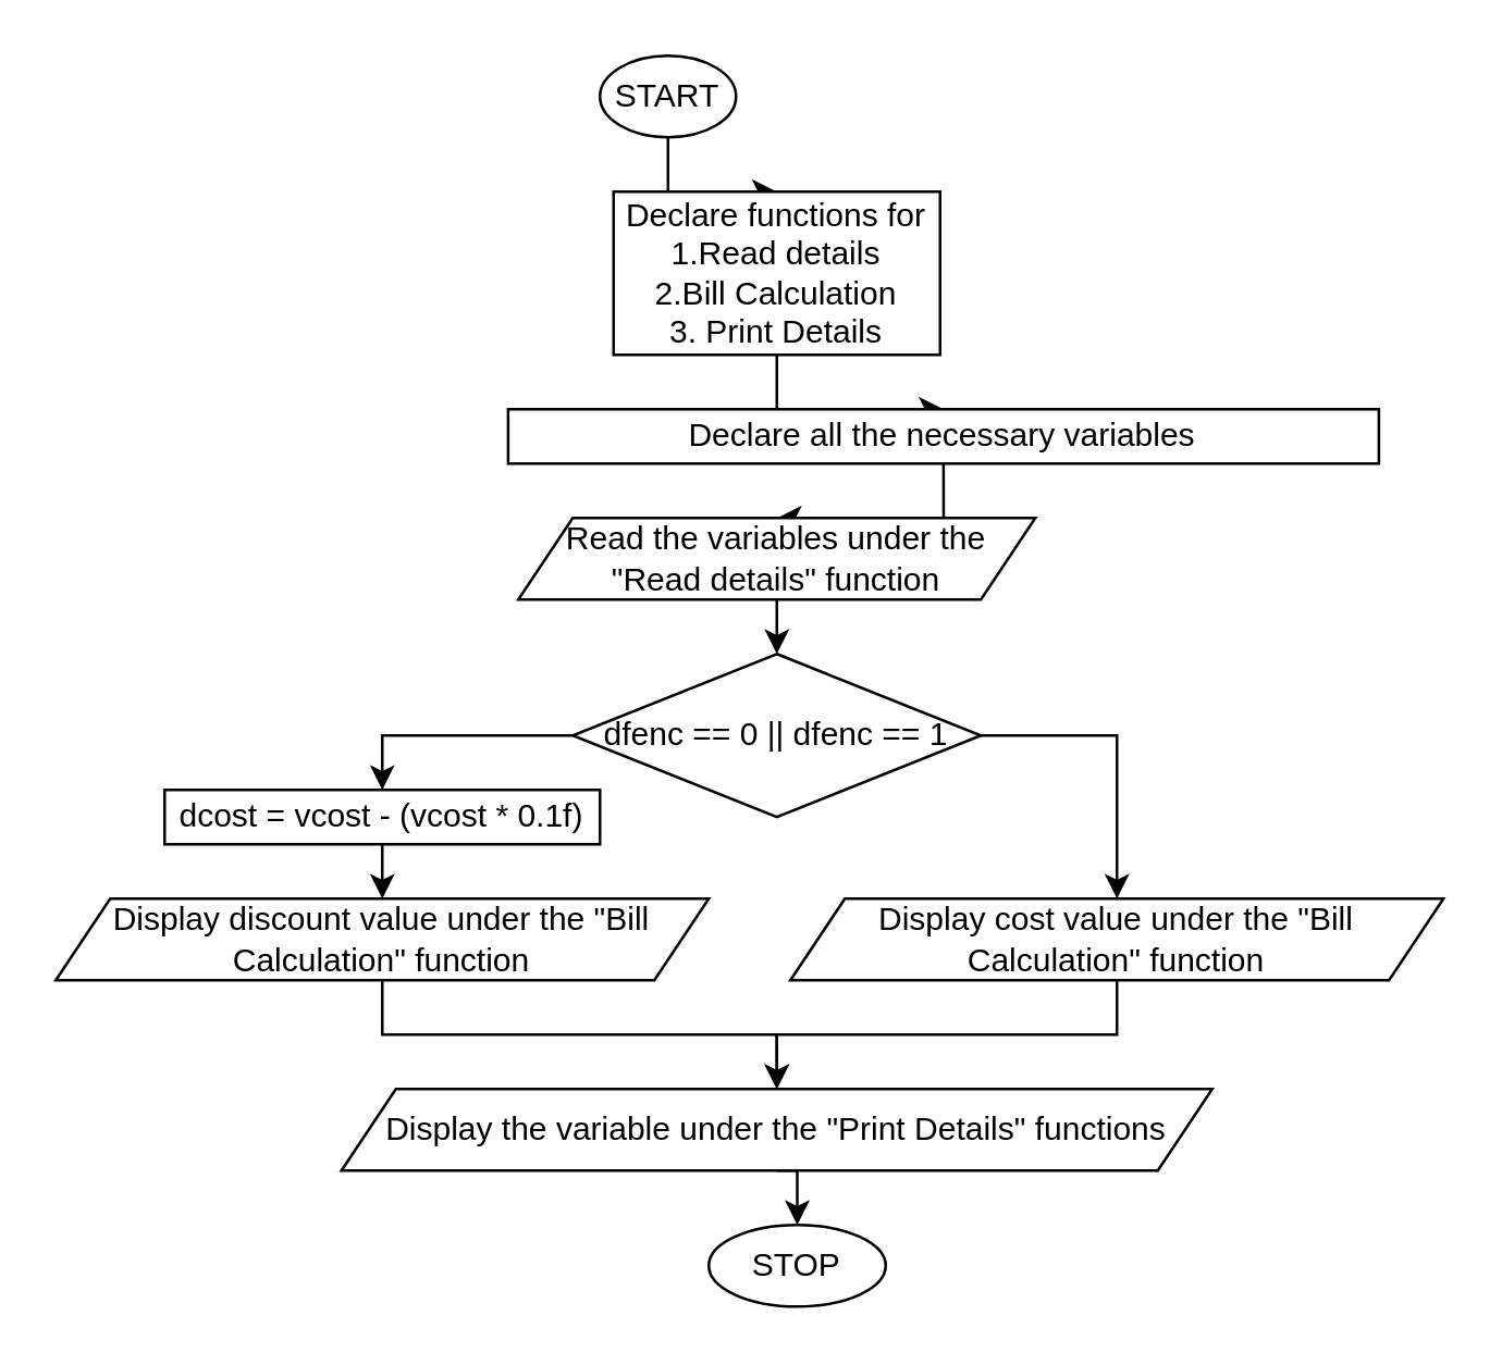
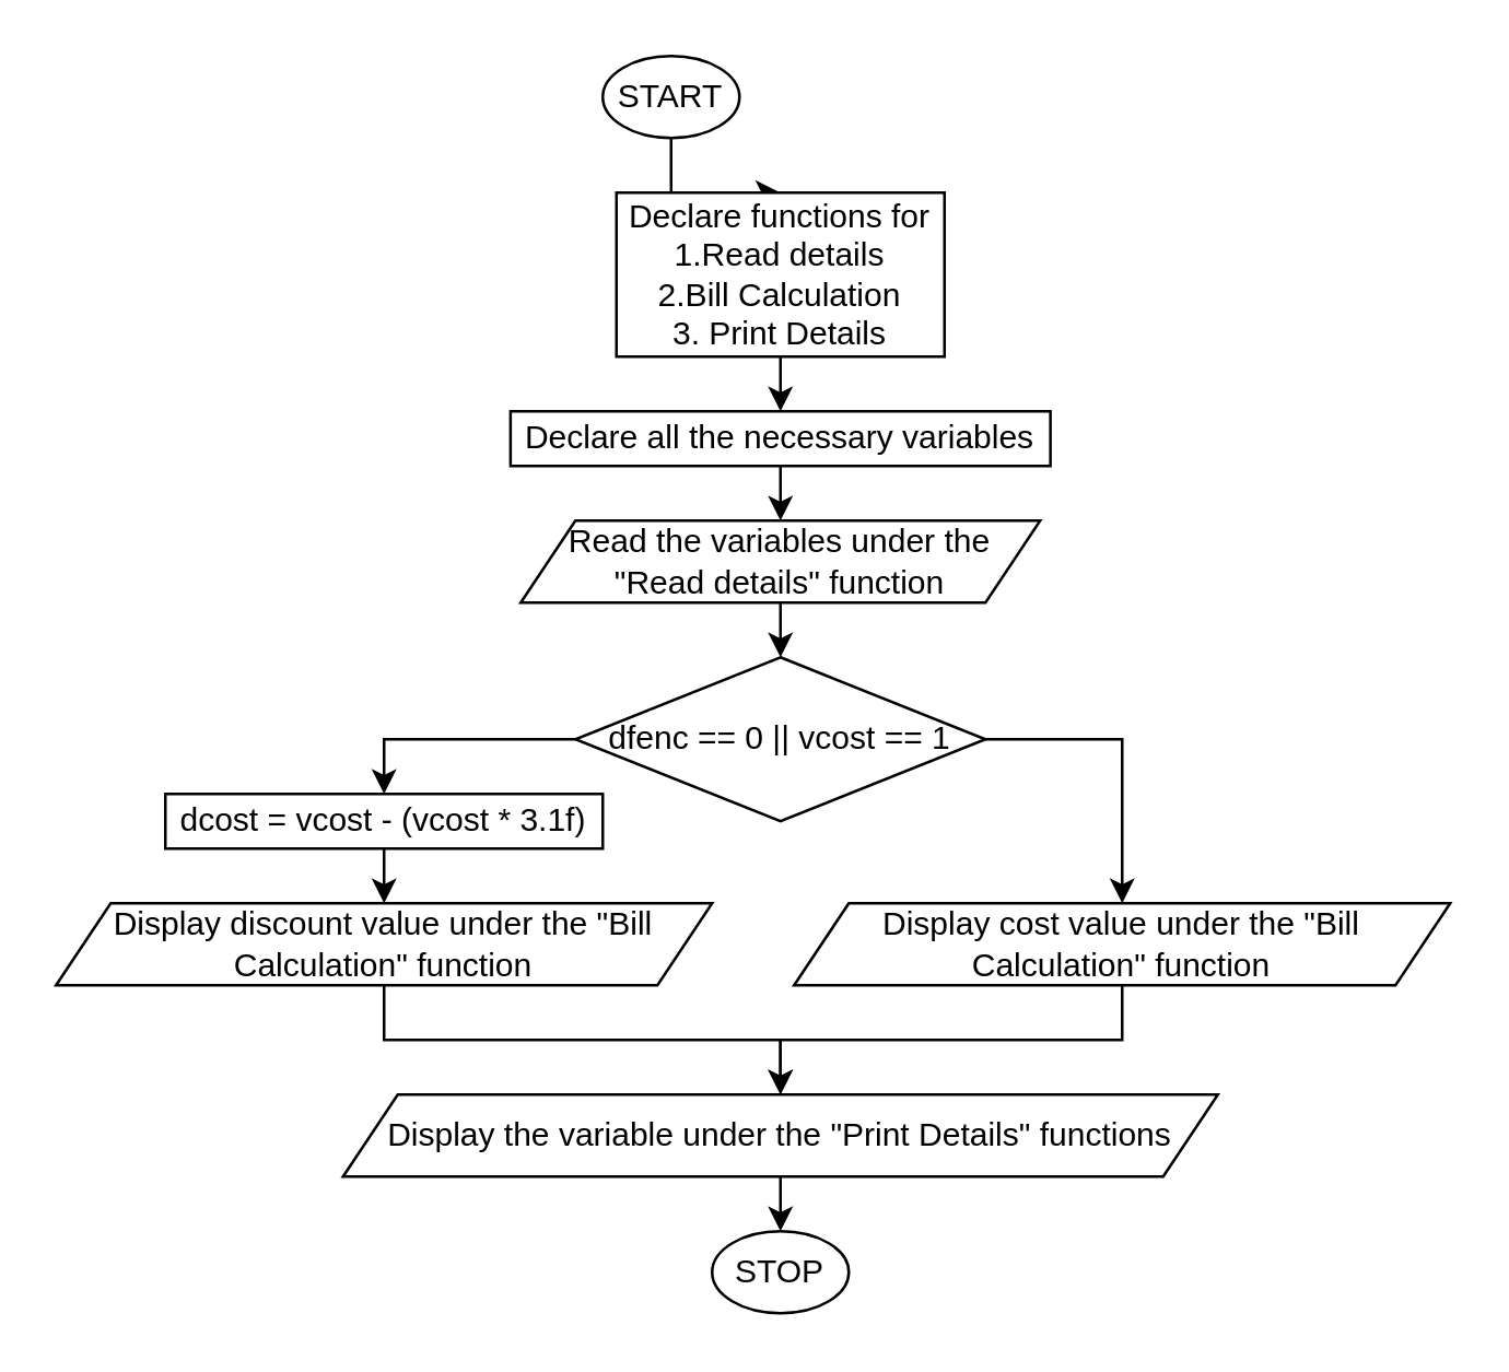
- <mxCell id="7" value="&lt;span&gt;Declare all the necessary variables&lt;/span&gt;" style="rounded=0;whiteSpace=wrap;html=1;" vertex="1" parent="1"><mxGeometry x="186.25" y="150" width="320" height="20" as="geometry" /></mxCell>
+ <mxCell id="7" value="&lt;span&gt;Declare all the necessary variables&lt;/span&gt;" style="rounded=0;whiteSpace=wrap;html=1;" vertex="1" parent="1"><mxGeometry x="186.25" y="150" width="197.5" height="20" as="geometry" /></mxCell>
- <mxCell id="12" value="dfenc == 0 || dfenc == 1" style="rhombus;whiteSpace=wrap;html=1;" vertex="1" parent="1"><mxGeometry x="210" y="240" width="150" height="60" as="geometry" /></mxCell>
+ <mxCell id="12" value="dfenc == 0 || vcost == 1" style="rhombus;whiteSpace=wrap;html=1;" vertex="1" parent="1"><mxGeometry x="210" y="240" width="150" height="60" as="geometry" /></mxCell>
- <mxCell id="14" value="dcost = vcost - (vcost * 0.1f)" style="rounded=0;whiteSpace=wrap;html=1;" vertex="1" parent="1"><mxGeometry x="60" y="290" width="160" height="20" as="geometry" /></mxCell>
+ <mxCell id="14" value="dcost = vcost - (vcost * 3.1f)" style="rounded=0;whiteSpace=wrap;html=1;" vertex="1" parent="1"><mxGeometry x="60" y="290" width="160" height="20" as="geometry" /></mxCell>
- <mxCell id="21" value="STOP" style="ellipse;whiteSpace=wrap;html=1;" vertex="1" parent="1"><mxGeometry x="260" y="450" width="65" height="30" as="geometry" /></mxCell>
+ <mxCell id="21" value="STOP" style="ellipse;whiteSpace=wrap;html=1;" vertex="1" parent="1"><mxGeometry x="260" y="450" width="50" height="30" as="geometry" /></mxCell>
